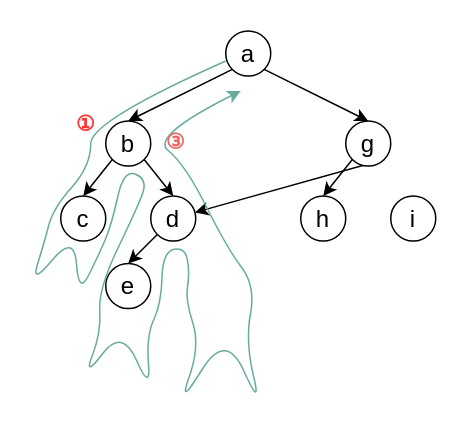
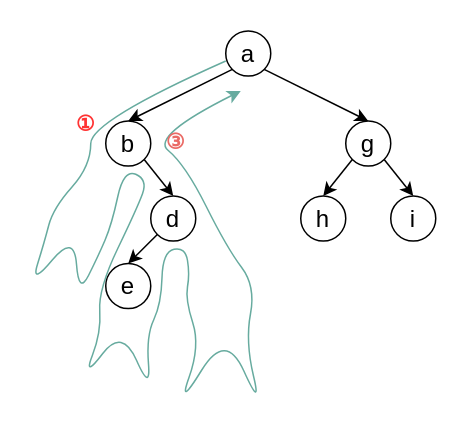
- <mxCell id="2" style="edgeStyle=none;rounded=0;orthogonalLoop=1;jettySize=auto;html=1;exitX=0;exitY=1;exitDx=0;exitDy=0;entryX=0.5;entryY=0;entryDx=0;entryDy=0;fontSize=16;" edge="1" parent="1" source="4" target="5"><mxGeometry relative="1" as="geometry" /></mxCell>
- <mxCell id="9" style="edgeStyle=none;rounded=0;orthogonalLoop=1;jettySize=auto;html=1;exitX=1;exitY=1;exitDx=0;exitDy=0;fontSize=16;" edge="1" parent="1" source="10" target="7"><mxGeometry relative="1" as="geometry" /></mxCell>
+ <mxCell id="9" style="edgeStyle=none;rounded=0;orthogonalLoop=1;jettySize=auto;html=1;exitX=1;exitY=1;exitDx=0;exitDy=0;entryX=0.5;entryY=0;entryDx=0;entryDy=0;fontSize=16;" edge="1" parent="1" source="10" target="12"><mxGeometry relative="1" as="geometry" /></mxCell>
- <mxCell id="5" value="c" style="ellipse;whiteSpace=wrap;html=1;aspect=fixed;fontSize=16;" vertex="1" parent="1"><mxGeometry x="40" y="130" width="30" height="30" as="geometry" /></mxCell>
